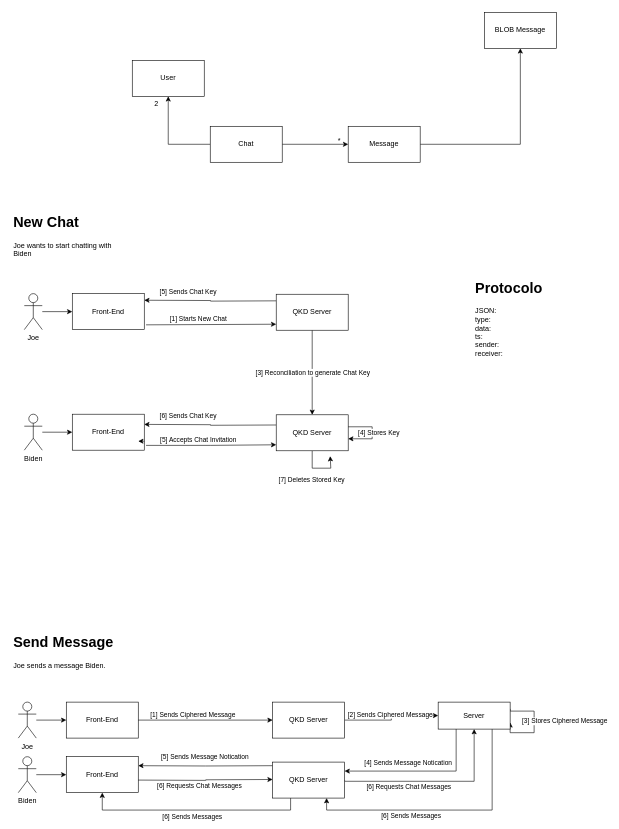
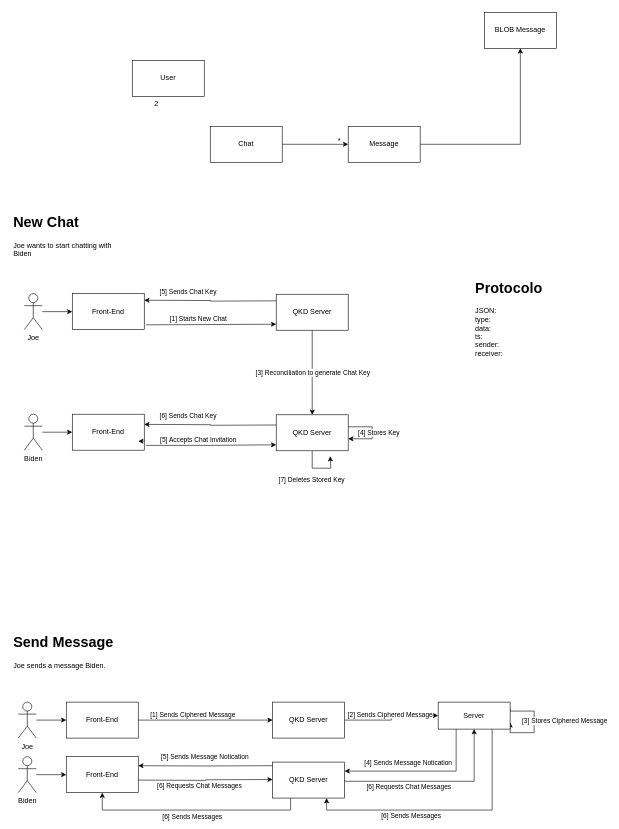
- <mxCell id="44" style="edgeStyle=orthogonalEdgeStyle;rounded=0;orthogonalLoop=1;jettySize=auto;html=1;" edge="1" parent="1" source="45" target="49"><mxGeometry relative="1" as="geometry" /></mxCell>
